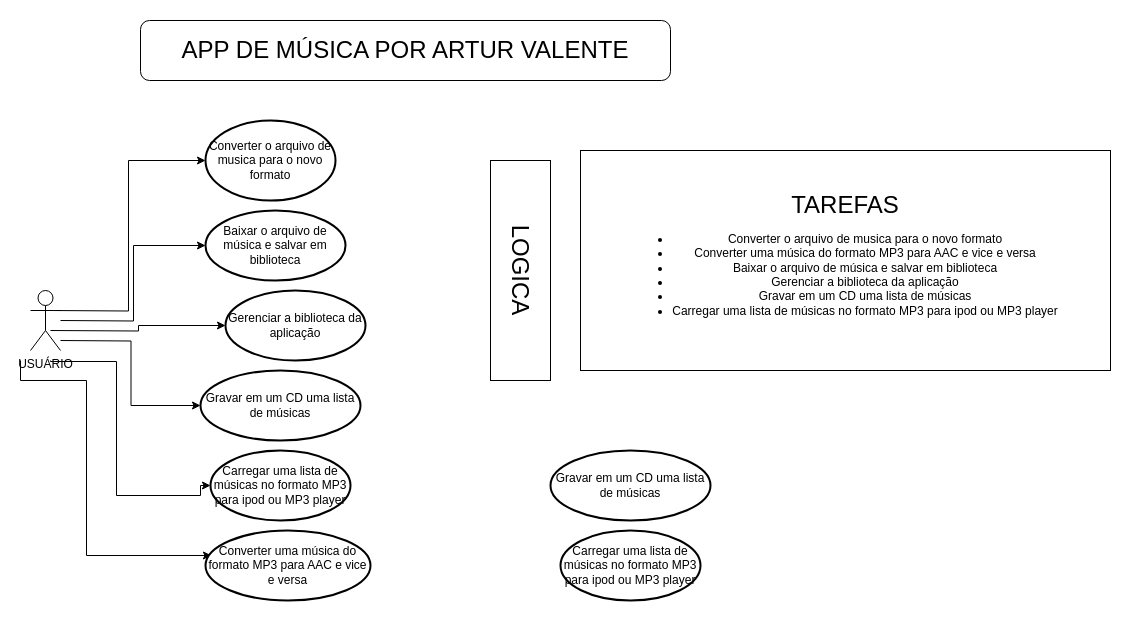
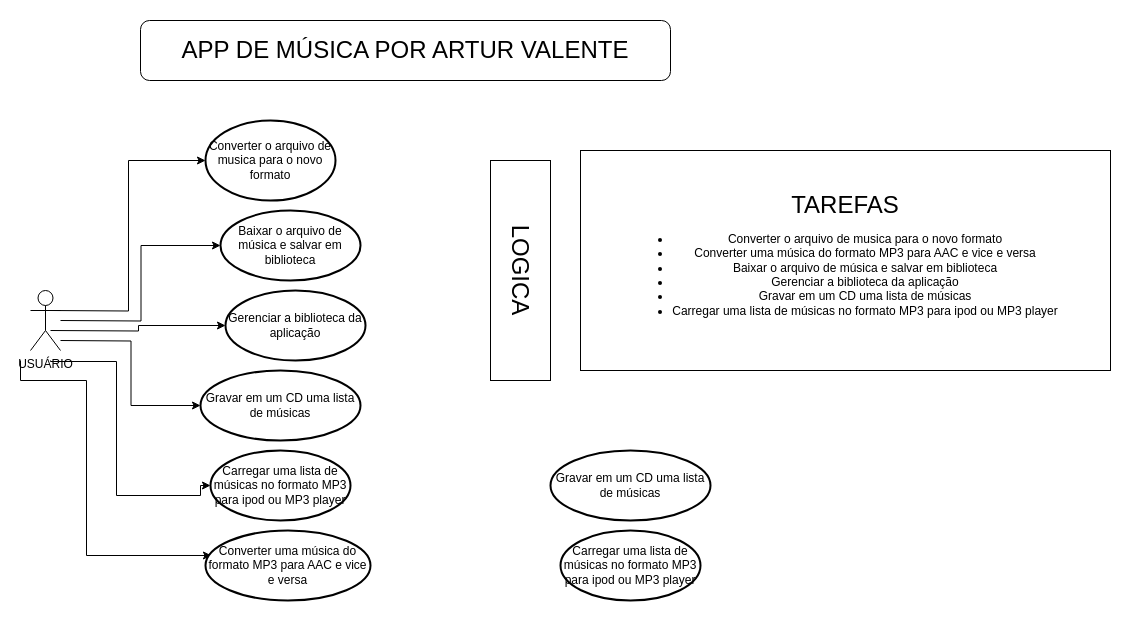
- <mxCell id="4" value="Baixar o arquivo de música e salvar em biblioteca" style="strokeWidth=2;html=1;shape=mxgraph.flowchart.start_1;whiteSpace=wrap;" parent="1" vertex="1"><mxGeometry x="205" y="210" width="140" height="70" as="geometry" /></mxCell>
+ <mxCell id="4" value="Baixar o arquivo de música e salvar em biblioteca" style="strokeWidth=2;html=1;shape=mxgraph.flowchart.start_1;whiteSpace=wrap;" parent="1" vertex="1"><mxGeometry x="220" y="210" width="140" height="70" as="geometry" /></mxCell>
